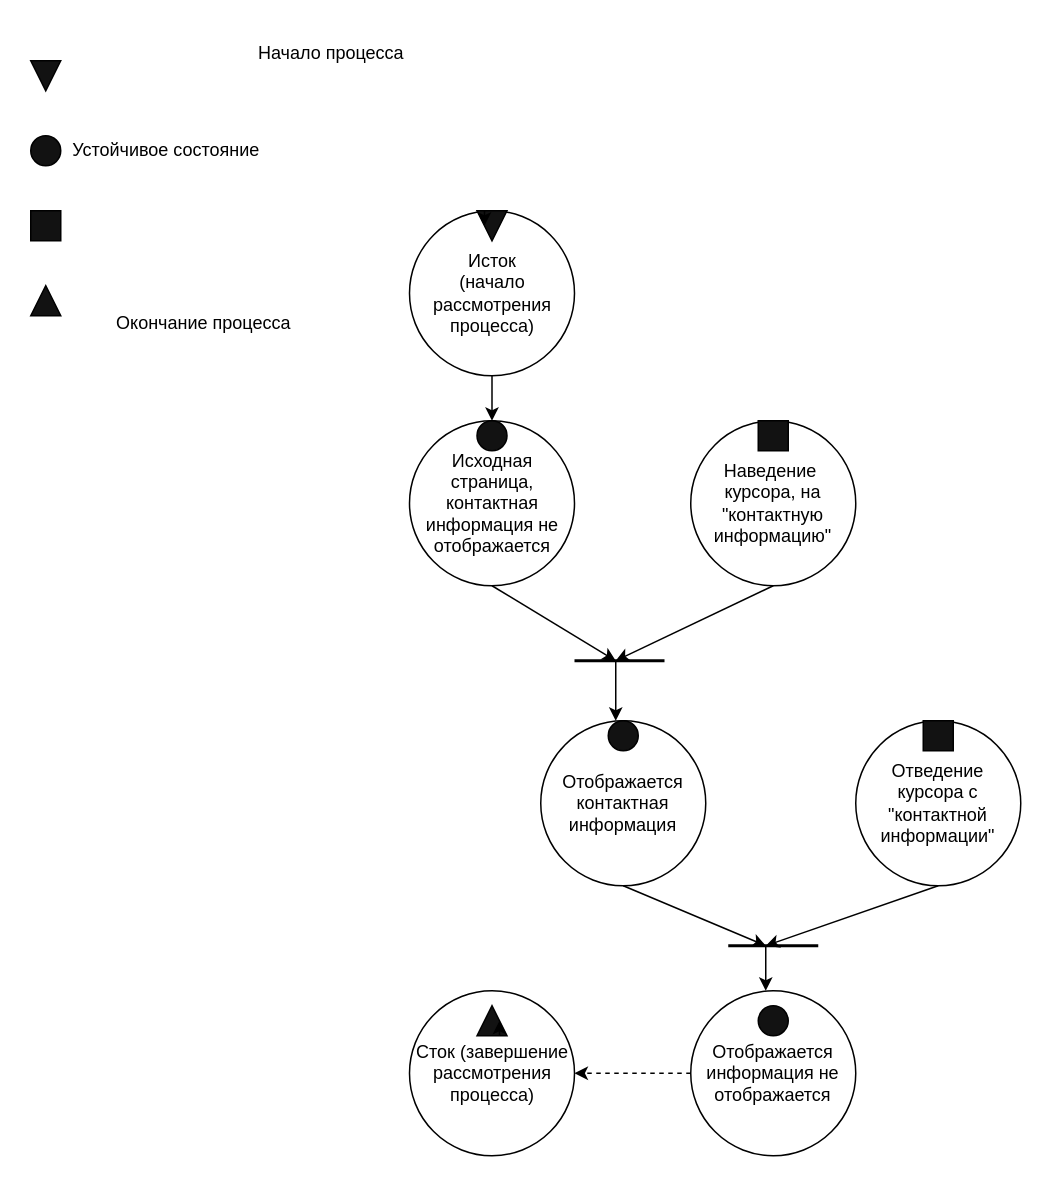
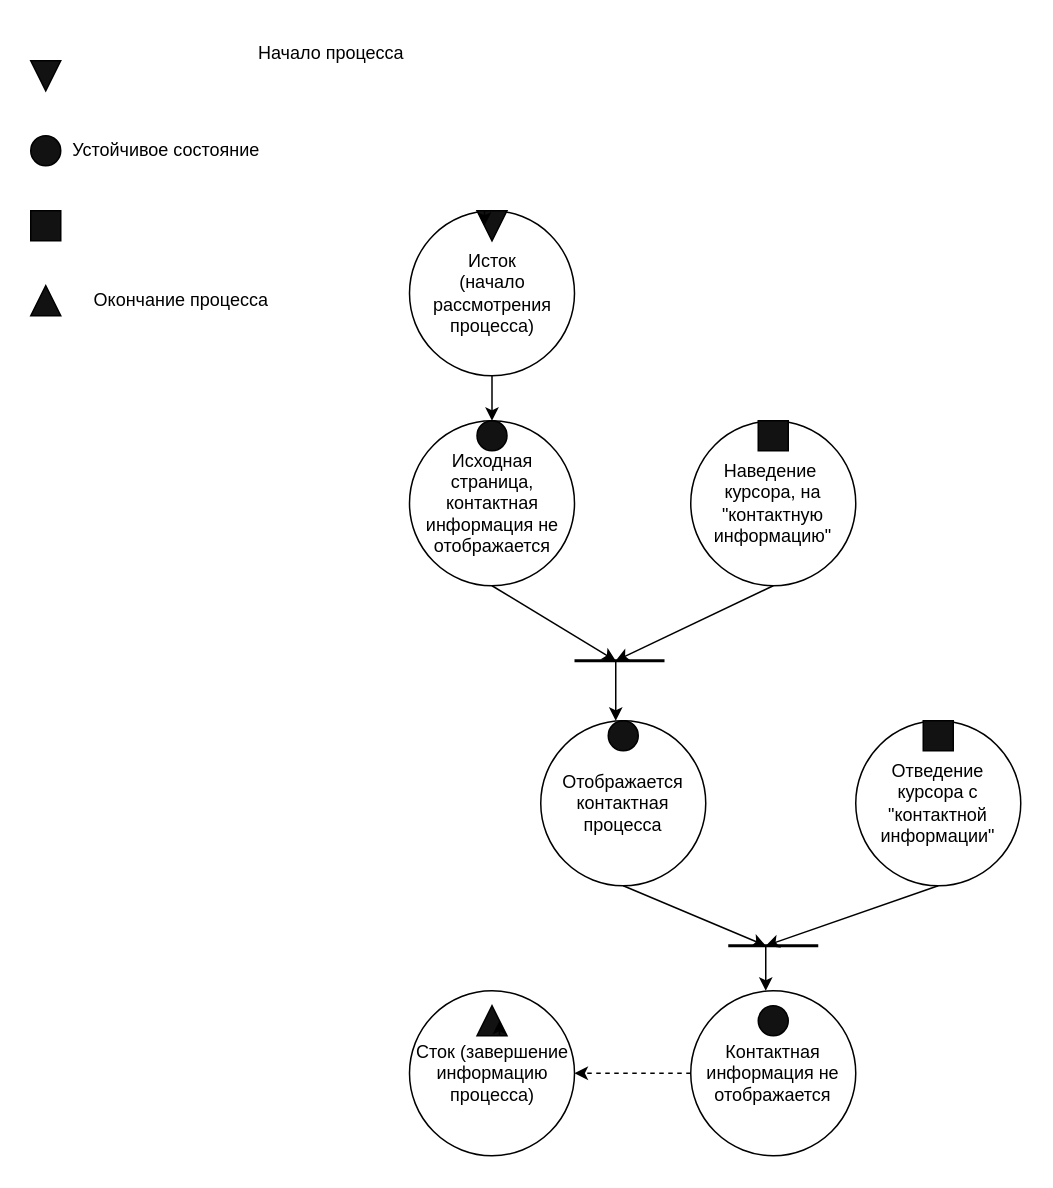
- <mxCell id="34" value="Окончание процесса" style="text;html=1;align=center;verticalAlign=middle;resizable=0;points=[];autosize=1;strokeColor=none;fillColor=none;" vertex="1" parent="1"><mxGeometry x="65" y="200" width="140" height="30" as="geometry" /></mxCell>
+ <mxCell id="34" value="Окончание процесса" style="text;html=1;align=center;verticalAlign=middle;resizable=0;points=[];autosize=1;strokeColor=none;fillColor=none;" vertex="1" parent="1"><mxGeometry x="50" y="185" width="140" height="30" as="geometry" /></mxCell>
- <mxCell id="10" value="Отображается контактная информация" style="ellipse;whiteSpace=wrap;html=1;aspect=fixed;" vertex="1" parent="1"><mxGeometry x="360" y="480" width="110" height="110" as="geometry" /></mxCell>
+ <mxCell id="10" value="Отображается контактная процесса" style="ellipse;whiteSpace=wrap;html=1;aspect=fixed;" vertex="1" parent="1"><mxGeometry x="360" y="480" width="110" height="110" as="geometry" /></mxCell>
- <mxCell id="14" value="Сток (завершение рассмотрения процесса)" style="ellipse;whiteSpace=wrap;html=1;aspect=fixed;" vertex="1" parent="1"><mxGeometry x="272.5" y="660" width="110" height="110" as="geometry" /></mxCell>
+ <mxCell id="14" value="Сток (завершение информацию процесса)" style="ellipse;whiteSpace=wrap;html=1;aspect=fixed;" vertex="1" parent="1"><mxGeometry x="272.5" y="660" width="110" height="110" as="geometry" /></mxCell>
- <mxCell id="18" value="Отображается информация не отображается" style="ellipse;whiteSpace=wrap;html=1;aspect=fixed;" vertex="1" parent="1"><mxGeometry x="460" y="660" width="110" height="110" as="geometry" /></mxCell>
+ <mxCell id="18" value="Контактная информация не отображается" style="ellipse;whiteSpace=wrap;html=1;aspect=fixed;" vertex="1" parent="1"><mxGeometry x="460" y="660" width="110" height="110" as="geometry" /></mxCell>
